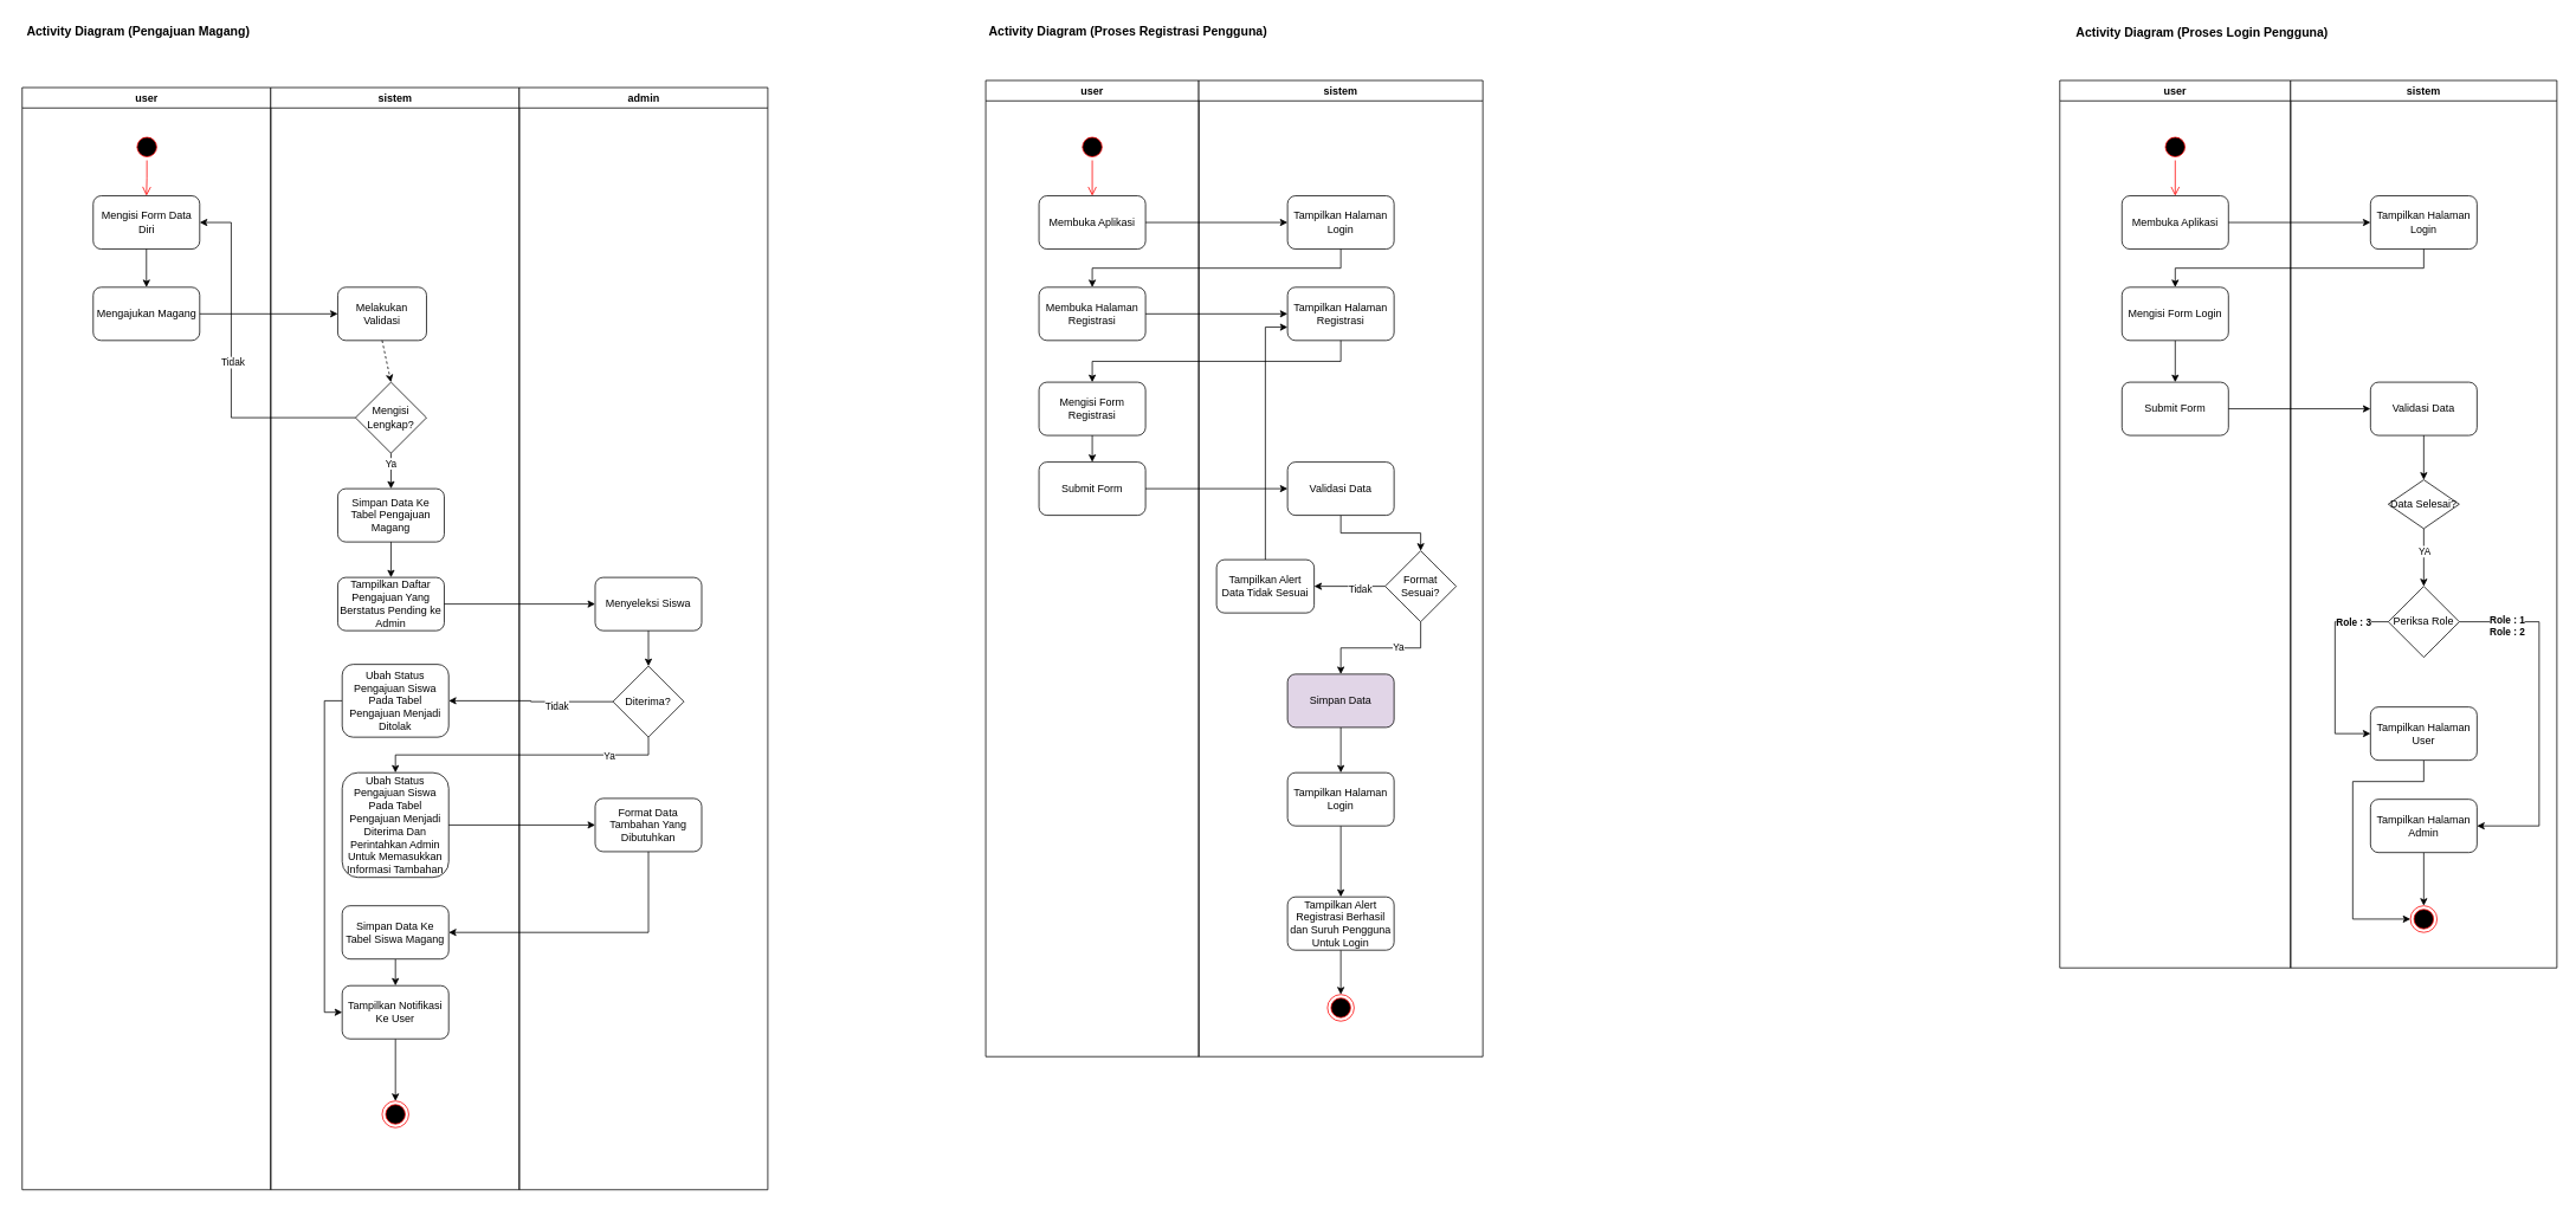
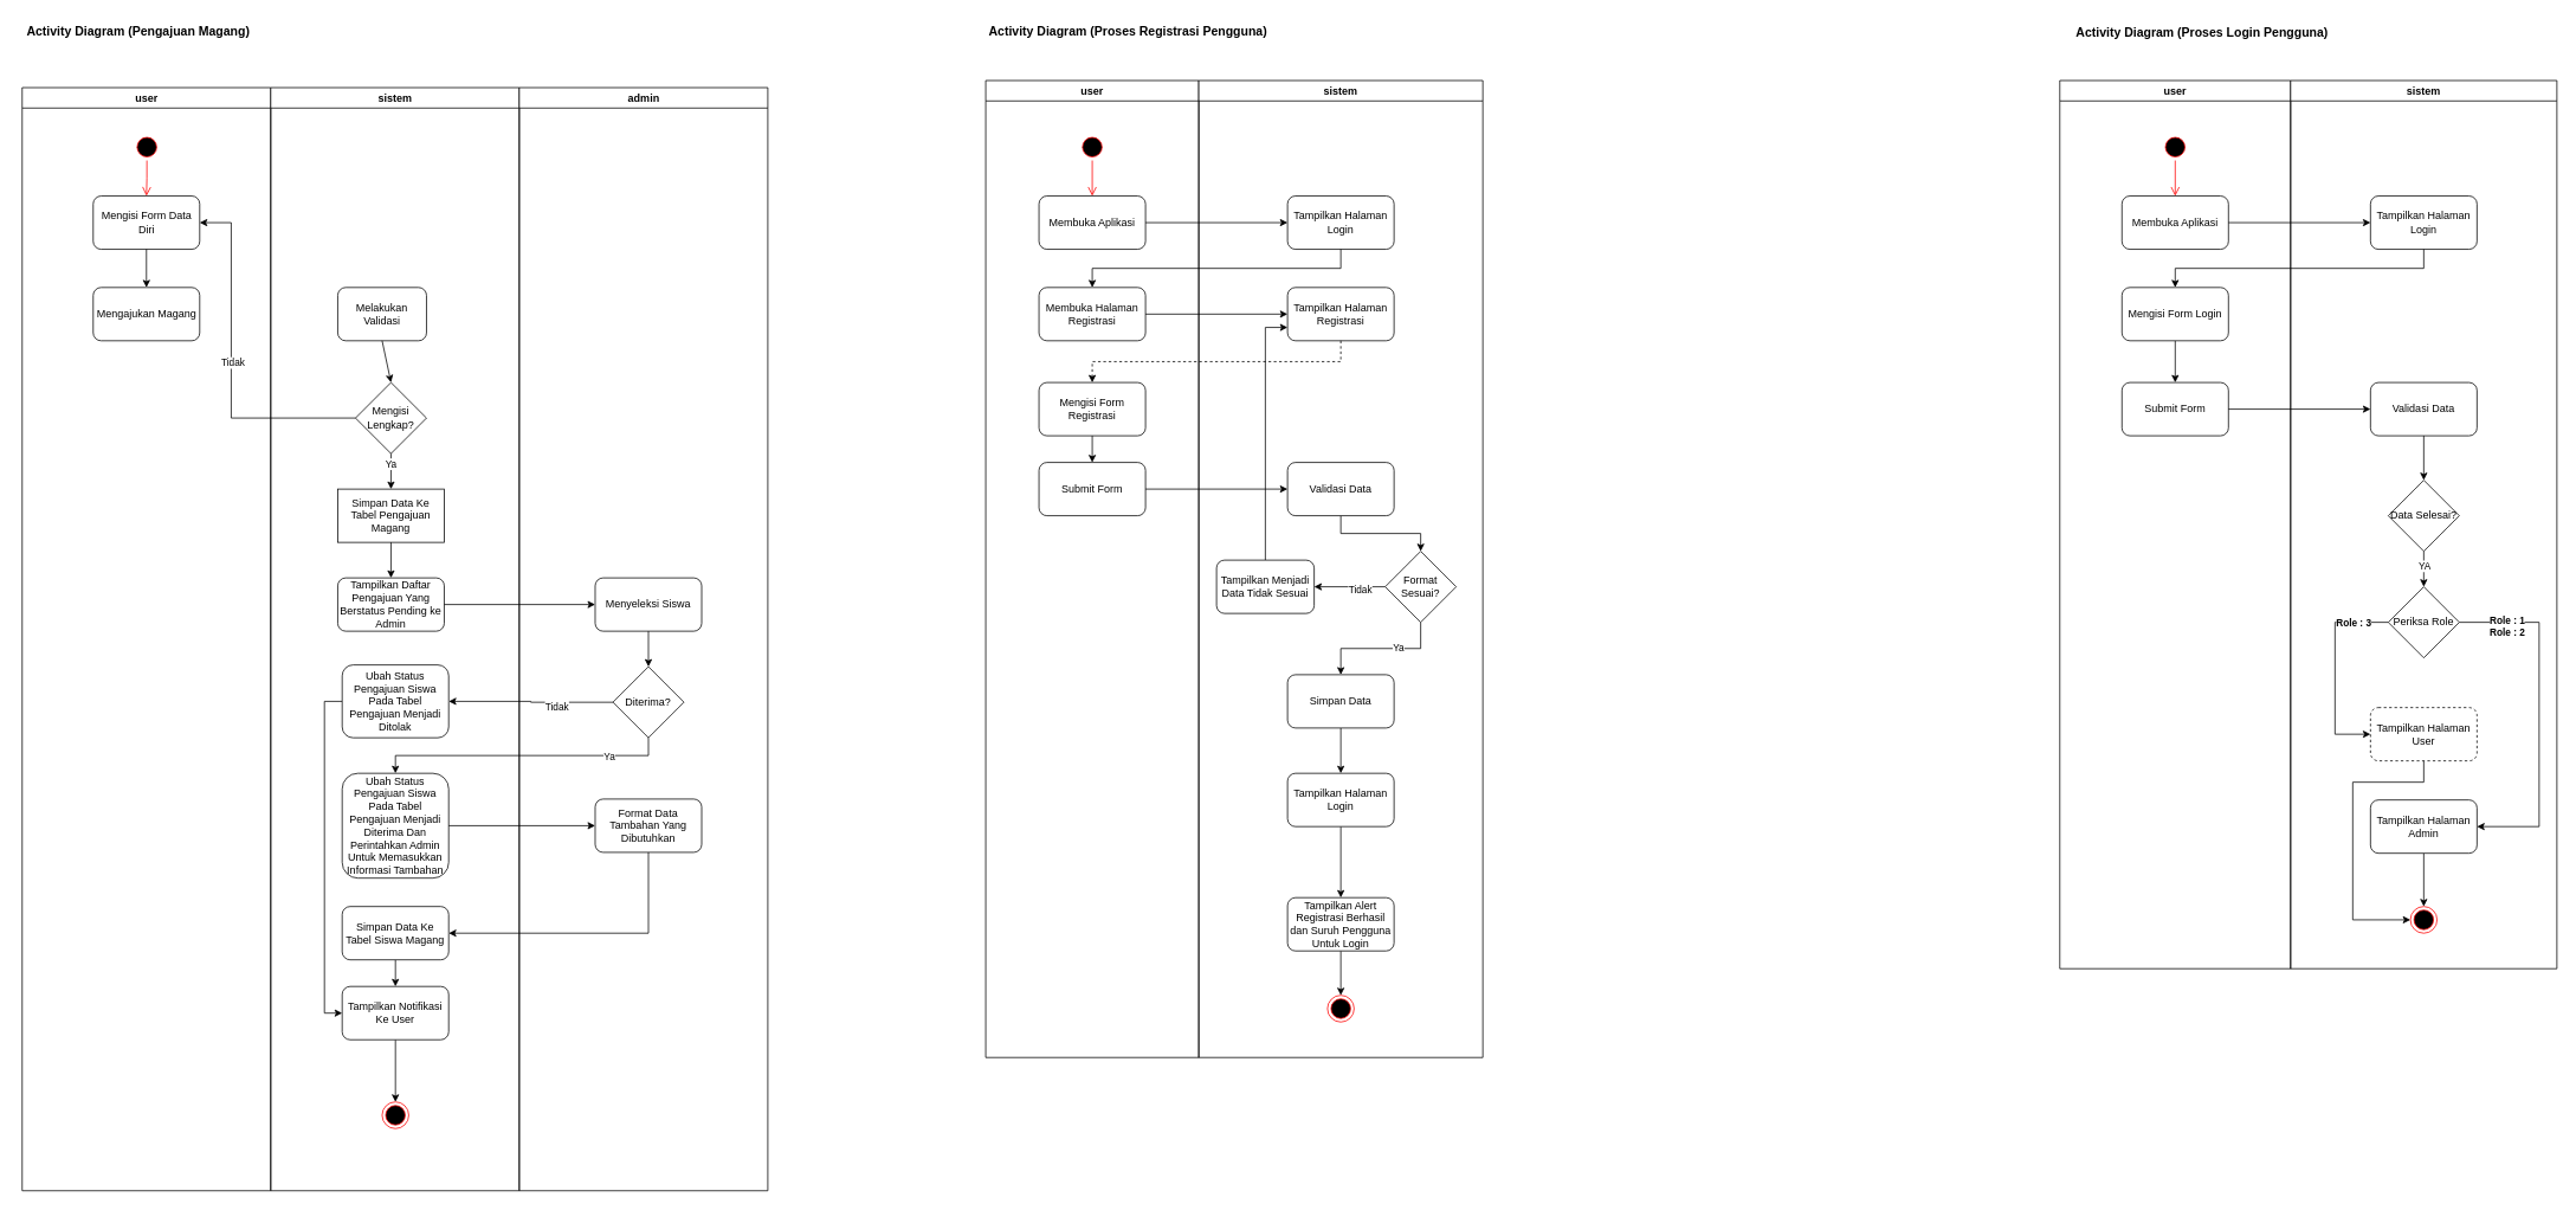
- <mxCell id="31" value="" style="endArrow=classic;html=1;rounded=0;exitX=1;exitY=0.5;exitDx=0;exitDy=0;entryX=0;entryY=0.5;entryDx=0;entryDy=0;" edge="1" parent="1" source="4" target="9"><mxGeometry width="50" height="50" relative="1" as="geometry"><mxPoint x="410" y="360" as="sourcePoint" /><mxPoint x="460" y="310" as="targetPoint" /></mxGeometry></mxCell>
- <mxCell id="11" value="" style="endArrow=classic;html=1;rounded=0;exitX=0.5;exitY=1;exitDx=0;exitDy=0;entryX=0.5;entryY=0;entryDx=0;entryDy=0;dashed=1;" edge="1" parent="8" source="9" target="10"><mxGeometry width="50" height="50" relative="1" as="geometry"><mxPoint x="95.5" y="292" as="sourcePoint" /><mxPoint x="155.5" y="212" as="targetPoint" /><Array as="points" /></mxGeometry></mxCell>
+ <mxCell id="11" value="" style="endArrow=classic;html=1;rounded=0;exitX=0.5;exitY=1;exitDx=0;exitDy=0;entryX=0.5;entryY=0;entryDx=0;entryDy=0;" edge="1" parent="8" source="9" target="10"><mxGeometry width="50" height="50" relative="1" as="geometry"><mxPoint x="95.5" y="292" as="sourcePoint" /><mxPoint x="155.5" y="212" as="targetPoint" /><Array as="points" /></mxGeometry></mxCell>
- <mxCell id="67" style="edgeStyle=orthogonalEdgeStyle;rounded=0;orthogonalLoop=1;jettySize=auto;html=1;exitX=0.5;exitY=1;exitDx=0;exitDy=0;entryX=0.5;entryY=0;entryDx=0;entryDy=0;" edge="1" parent="1" source="47" target="43"><mxGeometry relative="1" as="geometry" /></mxCell>
+ <mxCell id="67" style="edgeStyle=orthogonalEdgeStyle;rounded=0;orthogonalLoop=1;jettySize=auto;html=1;exitX=0.5;exitY=1;exitDx=0;exitDy=0;entryX=0.5;entryY=0;entryDx=0;entryDy=0;dashed=1;" edge="1" parent="1" source="47" target="43"><mxGeometry relative="1" as="geometry" /></mxCell>
- <mxCell id="83" value="Data Selesai?" style="rhombus;whiteSpace=wrap;html=1;" vertex="1" parent="77"><mxGeometry x="110" y="450" width="80" height="55" as="geometry" /></mxCell>
+ <mxCell id="83" value="Data Selesai?" style="rhombus;whiteSpace=wrap;html=1;" vertex="1" parent="77"><mxGeometry x="110" y="450" width="80" height="80" as="geometry" /></mxCell>
- <mxCell id="12" value="Simpan Data Ke Tabel Pengajuan Magang" style="rounded=1;whiteSpace=wrap;html=1;" vertex="1" parent="8"><mxGeometry x="75.5" y="452" width="120" height="60" as="geometry" /></mxCell>
+ <mxCell id="12" value="Simpan Data Ke Tabel Pengajuan Magang" style="whiteSpace=wrap;html=1;rounded=0;" vertex="1" parent="8"><mxGeometry x="75.5" y="452" width="120" height="60" as="geometry" /></mxCell>
- <mxCell id="56" value="Tampilkan Alert Data Tidak Sesuai" style="rounded=1;whiteSpace=wrap;html=1;" vertex="1" parent="45"><mxGeometry x="20" y="540" width="110" height="60" as="geometry" /></mxCell>
+ <mxCell id="56" value="Tampilkan Menjadi Data Tidak Sesuai" style="rounded=1;whiteSpace=wrap;html=1;" vertex="1" parent="45"><mxGeometry x="20" y="540" width="110" height="60" as="geometry" /></mxCell>
- <mxCell id="63" value="Simpan Data" style="rounded=1;whiteSpace=wrap;html=1;fillColor=#e1d5e7;" vertex="1" parent="45"><mxGeometry x="100" y="669" width="120" height="60" as="geometry" /></mxCell>
+ <mxCell id="63" value="Simpan Data" style="rounded=1;whiteSpace=wrap;html=1;" vertex="1" parent="45"><mxGeometry x="100" y="669" width="120" height="60" as="geometry" /></mxCell>
- <mxCell id="90" value="Tampilkan Halaman User" style="rounded=1;whiteSpace=wrap;html=1;" vertex="1" parent="77"><mxGeometry x="90" y="706" width="120" height="60" as="geometry" /></mxCell>
+ <mxCell id="90" value="Tampilkan Halaman User" style="rounded=1;whiteSpace=wrap;html=1;dashed=1;" vertex="1" parent="77"><mxGeometry x="90" y="706" width="120" height="60" as="geometry" /></mxCell>
